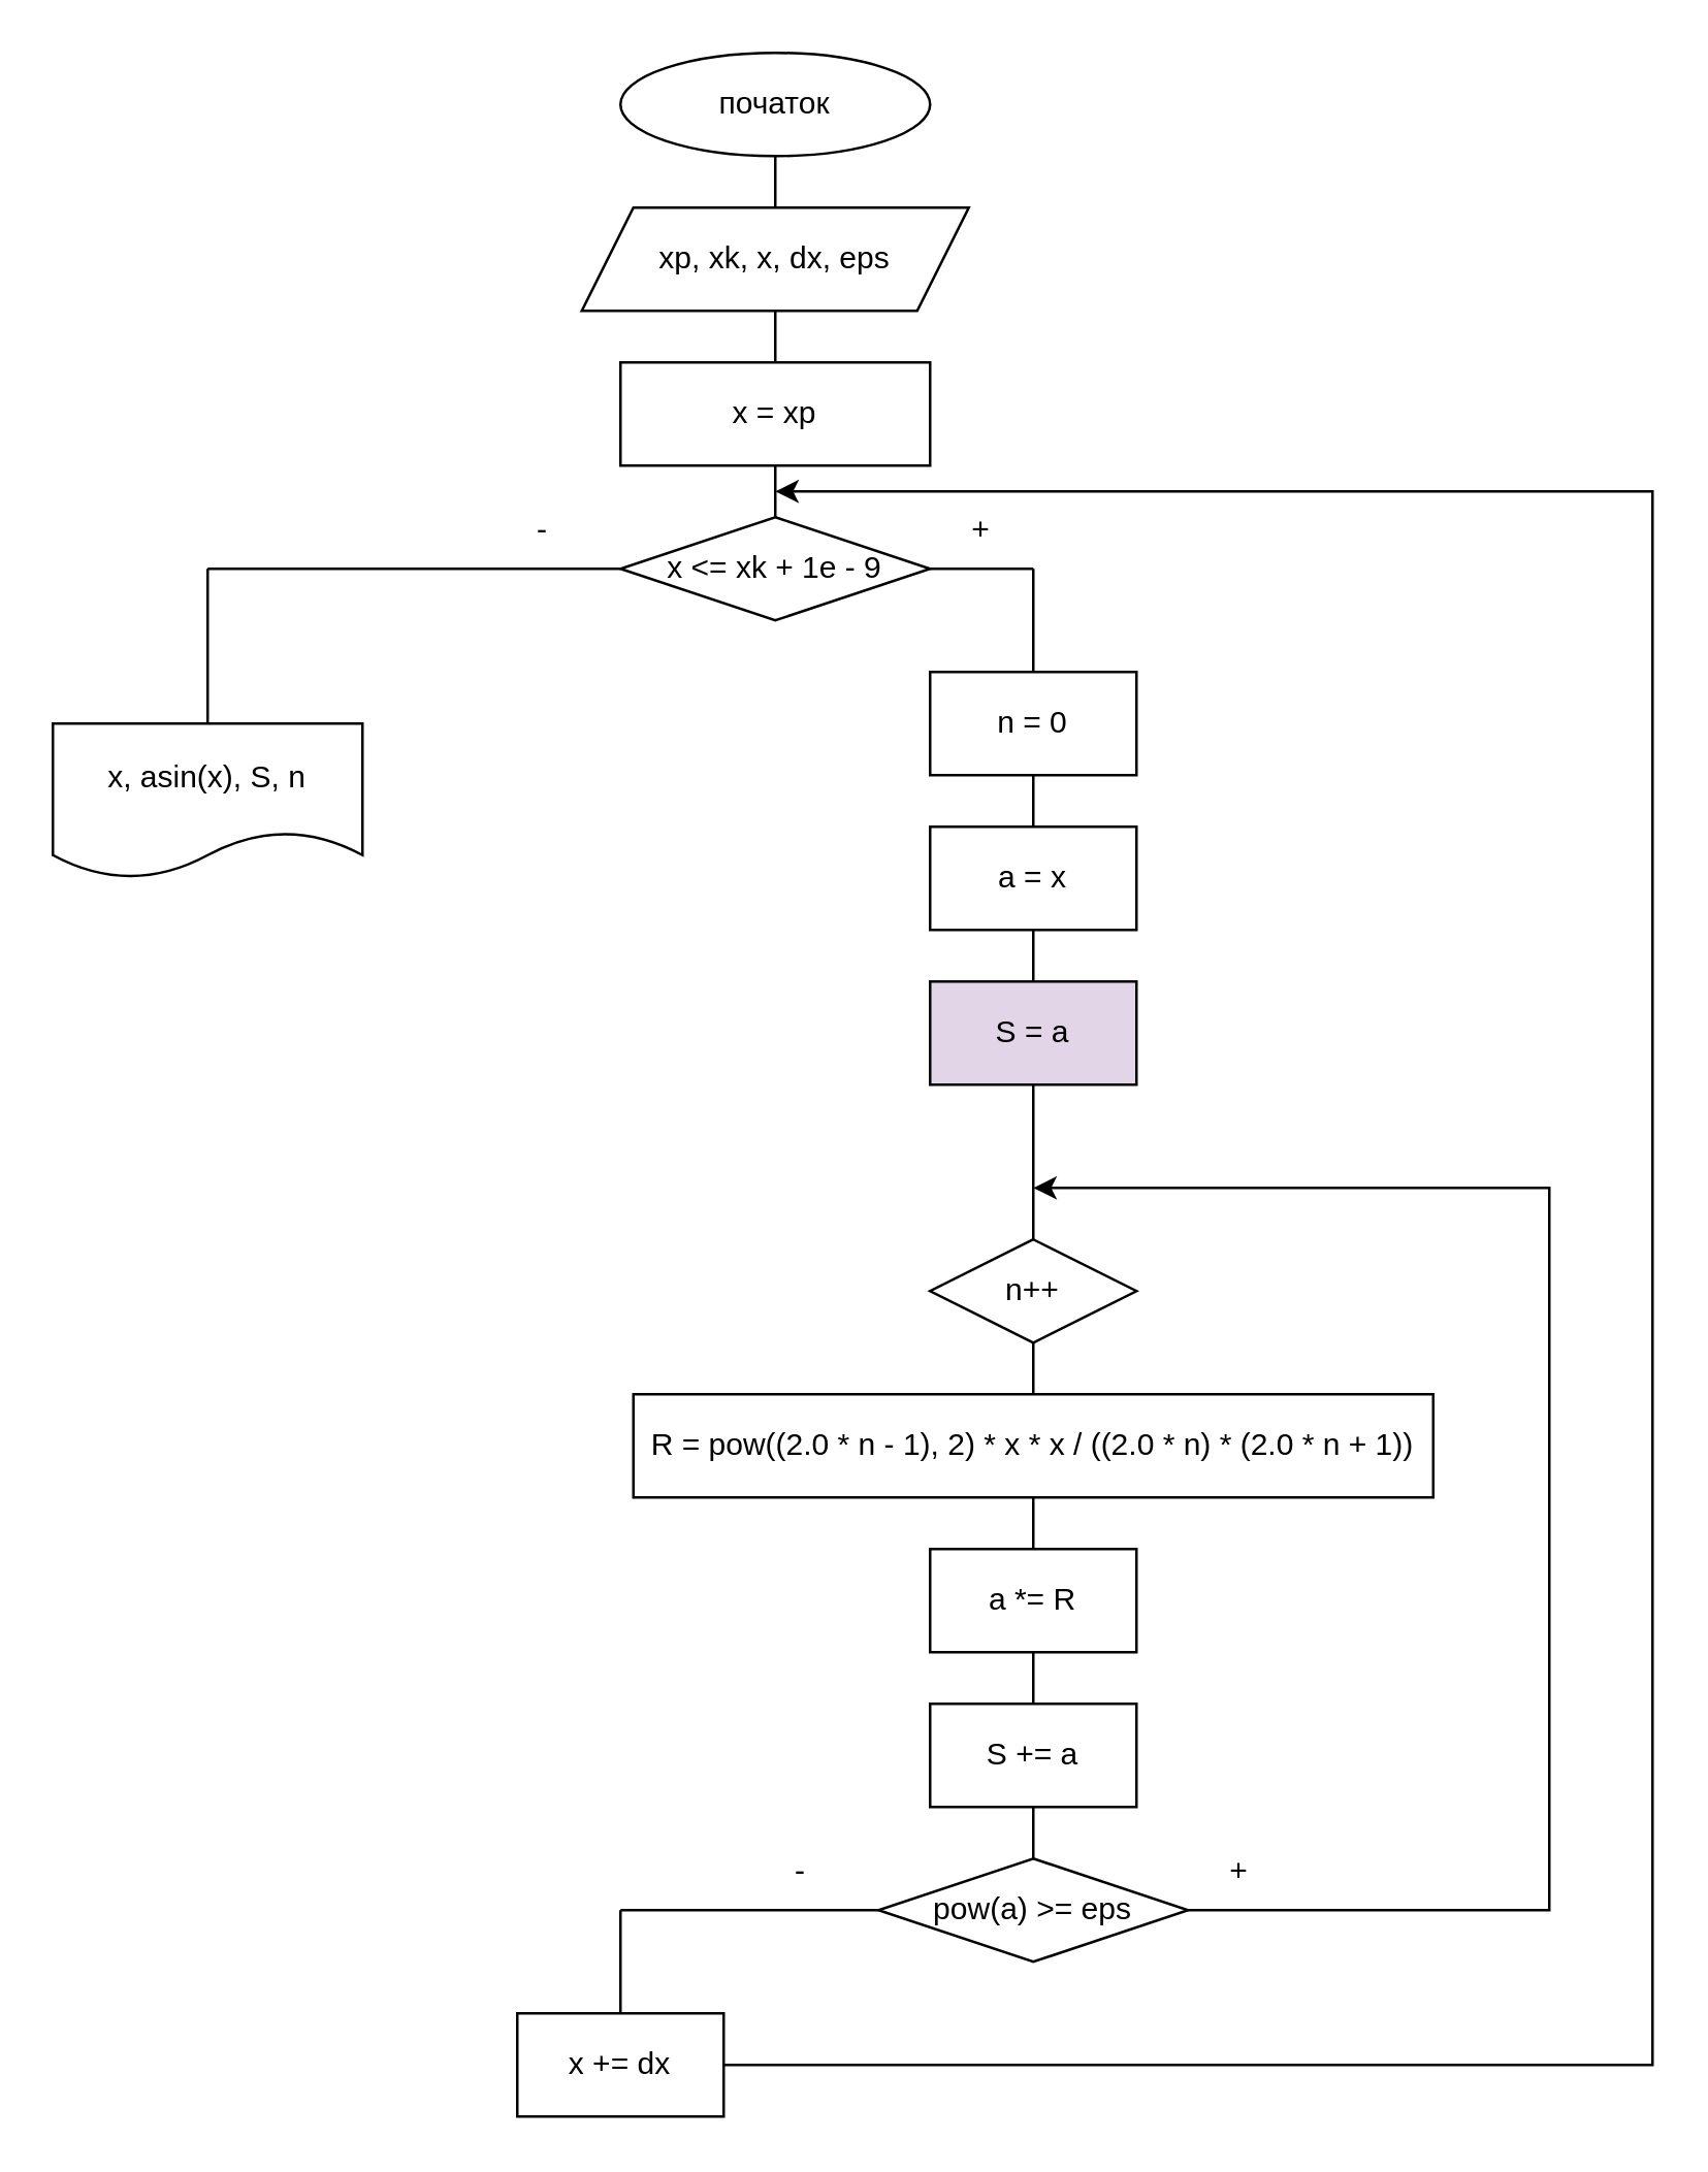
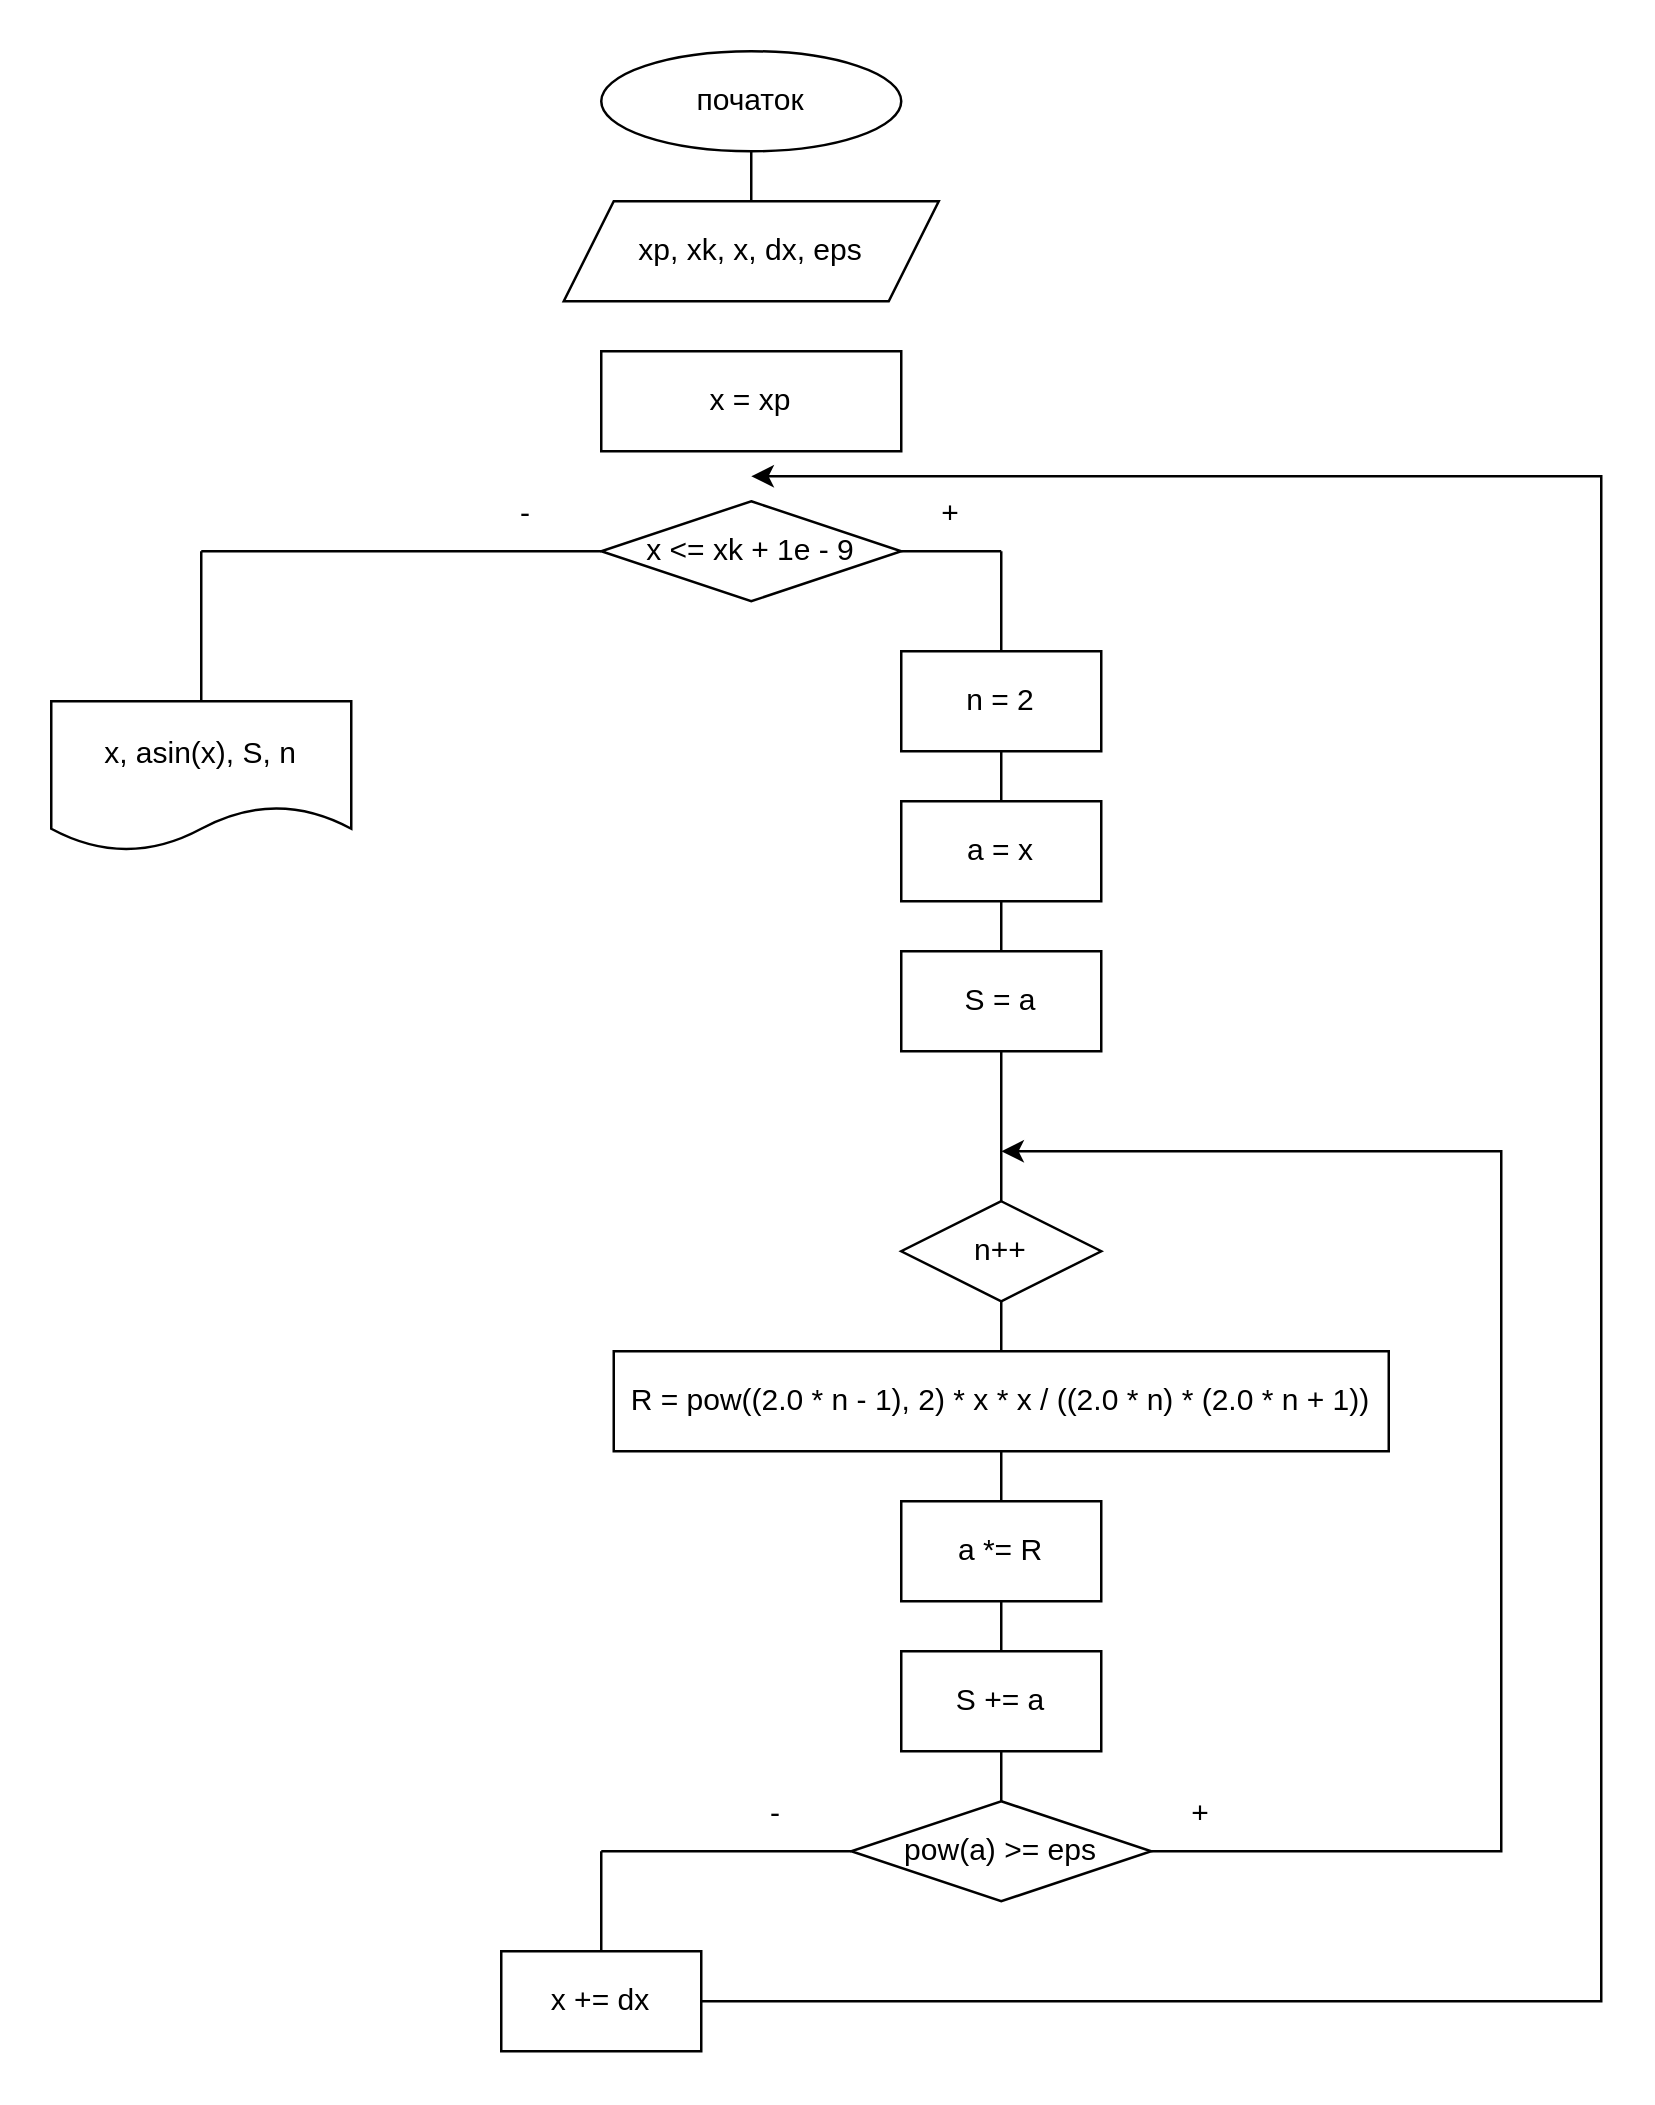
- <mxCell id="19" value="" style="endArrow=none;html=1;rounded=0;entryX=0.5;entryY=1;entryDx=0;entryDy=0;exitX=0.5;exitY=0;exitDx=0;exitDy=0;" parent="1" source="4" target="3" edge="1"><mxGeometry width="50" height="50" relative="1" as="geometry"><mxPoint x="390" y="280" as="sourcePoint" /><mxPoint x="440" y="230" as="targetPoint" /></mxGeometry></mxCell>
- <mxCell id="20" value="" style="endArrow=none;html=1;rounded=0;entryX=0.5;entryY=1;entryDx=0;entryDy=0;exitX=0.5;exitY=0;exitDx=0;exitDy=0;" parent="1" source="5" target="4" edge="1"><mxGeometry width="50" height="50" relative="1" as="geometry"><mxPoint x="390" y="280" as="sourcePoint" /><mxPoint x="440" y="230" as="targetPoint" /></mxGeometry></mxCell>
- <mxCell id="6" value="n = 0" style="rounded=0;whiteSpace=wrap;html=1;" parent="1" vertex="1"><mxGeometry x="360" y="260" width="80" height="40" as="geometry" /></mxCell>
+ <mxCell id="6" value="n = 2" style="rounded=0;whiteSpace=wrap;html=1;" parent="1" vertex="1"><mxGeometry x="360" y="260" width="80" height="40" as="geometry" /></mxCell>
- <mxCell id="8" value="S = a" style="rounded=0;whiteSpace=wrap;html=1;fillColor=#e1d5e7;" parent="1" vertex="1"><mxGeometry x="360" y="380" width="80" height="40" as="geometry" /></mxCell>
+ <mxCell id="8" value="S = a" style="rounded=0;whiteSpace=wrap;html=1;" parent="1" vertex="1"><mxGeometry x="360" y="380" width="80" height="40" as="geometry" /></mxCell>
